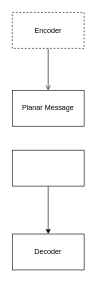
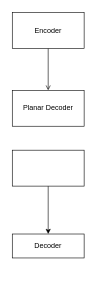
- <mxCell id="3" value="Encoder" style="rounded=0;whiteSpace=wrap;html=1;dashed=1;" vertex="1" parent="1"><mxGeometry x="20" y="20" width="120" height="60" as="geometry" /></mxCell>
+ <mxCell id="3" value="Encoder" style="rounded=0;whiteSpace=wrap;html=1;" vertex="1" parent="1"><mxGeometry x="20" y="20" width="120" height="60" as="geometry" /></mxCell>
- <mxCell id="4" value="Planar Message" style="rounded=0;whiteSpace=wrap;html=1;" vertex="1" parent="1"><mxGeometry x="20" y="150" width="120" height="60" as="geometry" /></mxCell>
+ <mxCell id="4" value="Planar Decoder" style="rounded=0;whiteSpace=wrap;html=1;" vertex="1" parent="1"><mxGeometry x="20" y="150" width="120" height="60" as="geometry" /></mxCell>
- <mxCell id="7" value="Decoder" style="rounded=0;whiteSpace=wrap;html=1;" vertex="1" parent="1"><mxGeometry x="20" y="390" width="120" height="60" as="geometry" /></mxCell>
+ <mxCell id="7" value="Decoder" style="rounded=0;whiteSpace=wrap;html=1;" vertex="1" parent="1"><mxGeometry x="20" y="390" width="120" height="40" as="geometry" /></mxCell>
